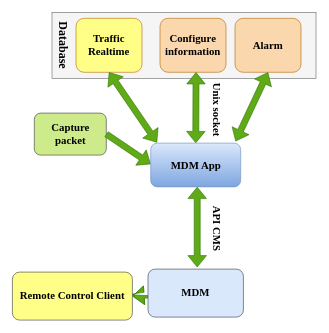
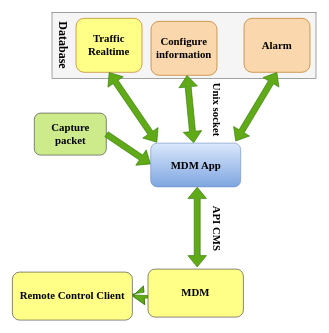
- <mxCell id="4" value="Configure information" style="rounded=1;whiteSpace=wrap;html=1;fontSize=18;fontFamily=Comic Sans MS;fontStyle=1;fillColor=#fad7ac;strokeColor=#b46504;" vertex="1" parent="1"><mxGeometry x="266" y="30" width="110" height="90" as="geometry" /></mxCell>
+ <mxCell id="4" value="Configure information" style="rounded=1;whiteSpace=wrap;html=1;fontSize=18;fontFamily=Comic Sans MS;fontStyle=1;fillColor=#fad7ac;strokeColor=#b46504;" vertex="1" parent="1"><mxGeometry x="251" y="35" width="110" height="90" as="geometry" /></mxCell>
- <mxCell id="5" value="Alarm" style="rounded=1;whiteSpace=wrap;html=1;fontSize=18;fontStyle=1;fontFamily=Comic Sans MS;fillColor=#fad7ac;strokeColor=#b46504;" vertex="1" parent="1"><mxGeometry x="391" y="30" width="110" height="90" as="geometry" /></mxCell>
+ <mxCell id="5" value="Alarm" style="rounded=1;whiteSpace=wrap;html=1;fontSize=18;fontStyle=1;fontFamily=Comic Sans MS;fillColor=#fad7ac;strokeColor=#b46504;" vertex="1" parent="1"><mxGeometry x="406" y="30" width="110" height="90" as="geometry" /></mxCell>
- <mxCell id="13" value="MDM" style="rounded=1;whiteSpace=wrap;html=1;fontFamily=Comic Sans MS;fontSize=18;fontStyle=1;fillColor=#dae8fc;strokeColor=#36393d;" vertex="1" parent="1"><mxGeometry x="246" y="448" width="159" height="80" as="geometry" /></mxCell>
+ <mxCell id="13" value="MDM" style="rounded=1;whiteSpace=wrap;html=1;fontFamily=Comic Sans MS;fontSize=18;fontStyle=1;fillColor=#ffff88;strokeColor=#36393d;" vertex="1" parent="1"><mxGeometry x="246" y="448" width="159" height="80" as="geometry" /></mxCell>
